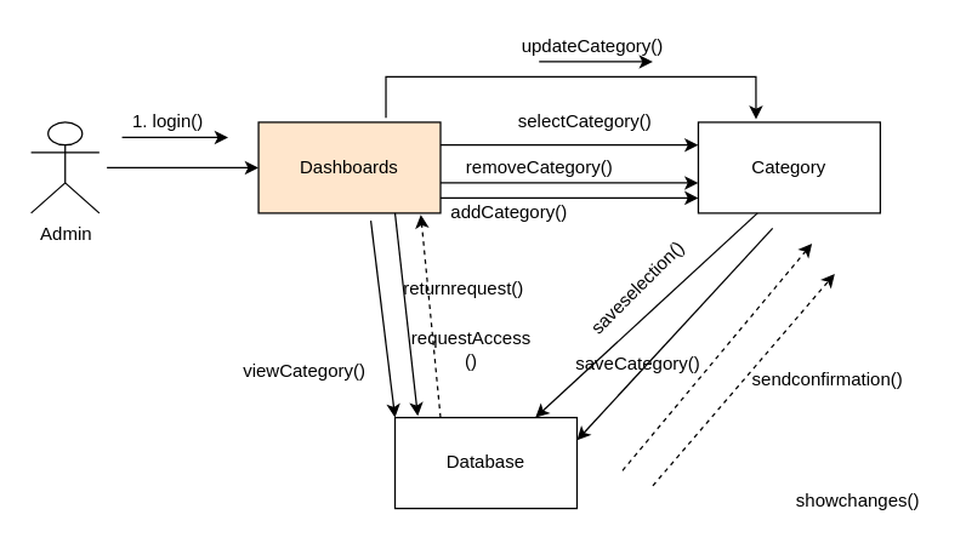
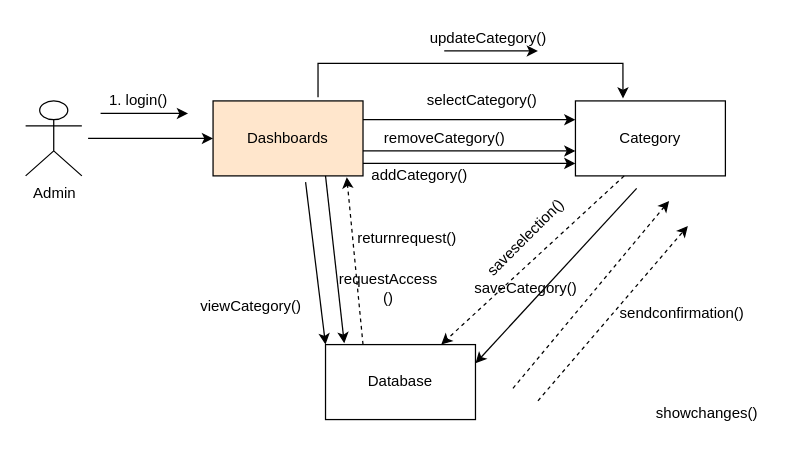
- <mxCell id="14" value="returnrequest()" style="text;html=1;align=center;verticalAlign=middle;resizable=0;points=[];autosize=1;strokeColor=none;" vertex="1" parent="1"><mxGeometry x="260" y="180" width="90" height="20" as="geometry" /></mxCell>
+ <mxCell id="14" value="returnrequest()" style="text;html=1;align=center;verticalAlign=middle;resizable=0;points=[];autosize=1;strokeColor=none;" vertex="1" parent="1"><mxGeometry x="280" y="180" width="90" height="20" as="geometry" /></mxCell>
- <mxCell id="6" value="" style="endArrow=classic;html=1;exitX=0.325;exitY=1;exitDx=0;exitDy=0;exitPerimeter=0;" edge="1" parent="1" source="3" target="4"><mxGeometry width="50" height="50" relative="1" as="geometry"><mxPoint x="480" y="170" as="sourcePoint" /><mxPoint x="530" y="120" as="targetPoint" /></mxGeometry></mxCell>
+ <mxCell id="6" value="" style="endArrow=classic;html=1;exitX=0.325;exitY=1;exitDx=0;exitDy=0;exitPerimeter=0;dashed=1;" edge="1" parent="1" source="3" target="4"><mxGeometry width="50" height="50" relative="1" as="geometry"><mxPoint x="480" y="170" as="sourcePoint" /><mxPoint x="530" y="120" as="targetPoint" /></mxGeometry></mxCell>
- <mxCell id="26" value="saveCategory()" style="text;html=1;align=center;verticalAlign=middle;resizable=0;points=[];autosize=1;strokeColor=none;" vertex="1" parent="1"><mxGeometry x="370" y="230" width="100" height="20" as="geometry" /></mxCell>
+ <mxCell id="26" value="saveCategory()" style="text;html=1;align=center;verticalAlign=middle;resizable=0;points=[];autosize=1;strokeColor=none;" vertex="1" parent="1"><mxGeometry x="370" y="220" width="100" height="20" as="geometry" /></mxCell>
